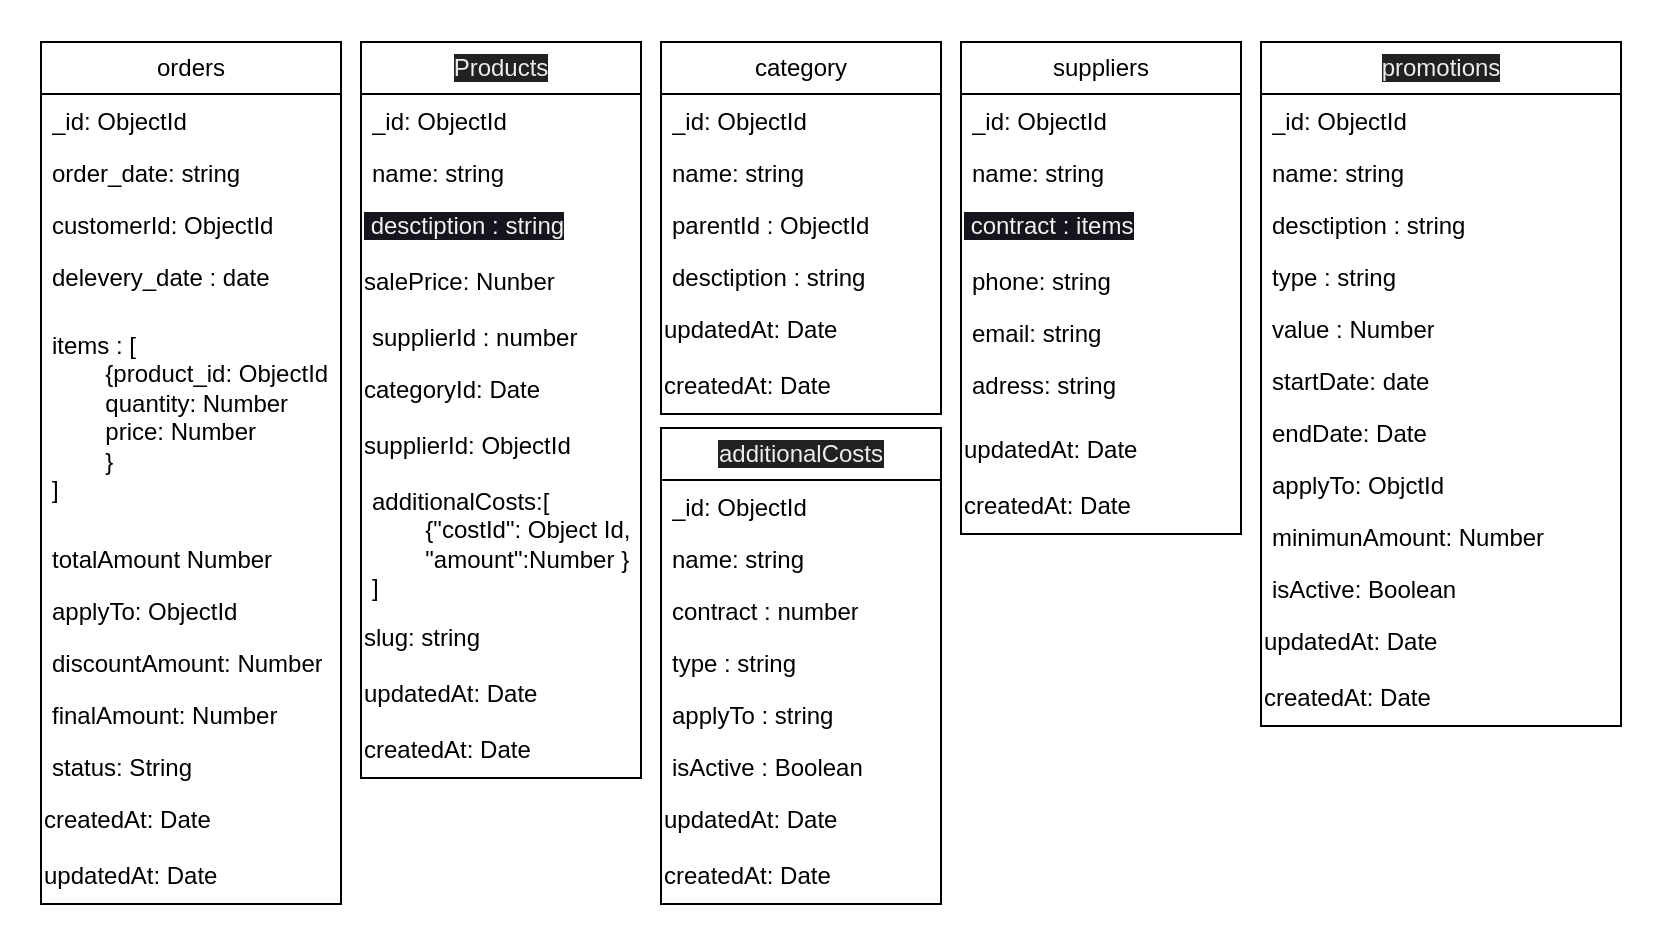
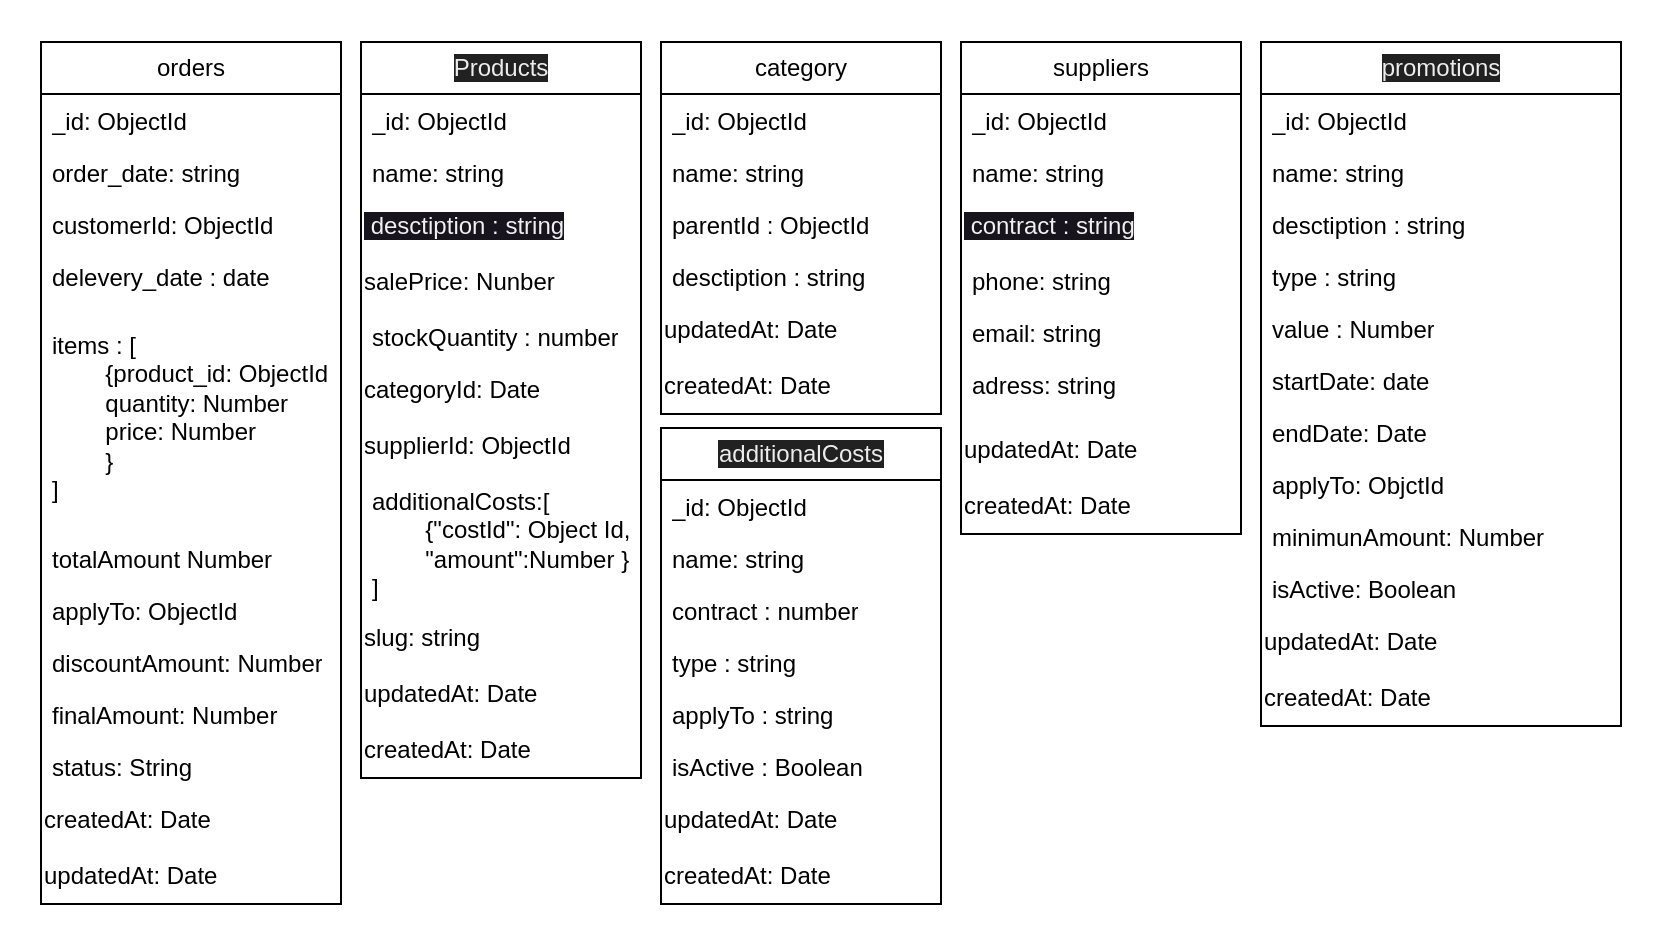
- <mxCell id="24" value="&lt;span style=&quot;color: rgb(240, 240, 240); font-family: Helvetica; font-size: 12px; font-style: normal; font-variant-ligatures: normal; font-variant-caps: normal; font-weight: 400; letter-spacing: normal; orphans: 2; text-align: left; text-indent: 0px; text-transform: none; widows: 2; word-spacing: 0px; -webkit-text-stroke-width: 0px; background-color: rgb(24, 20, 29); text-decoration-thickness: initial; text-decoration-style: initial; text-decoration-color: initial; float: none; display: inline !important;&quot;&gt;&amp;nbsp;contract : items&lt;/span&gt;" style="text;whiteSpace=wrap;html=1;fontSize=12;fontFamily=Helvetica;movable=0;resizable=0;rotatable=0;deletable=0;editable=0;connectable=0;" parent="21" vertex="1"><mxGeometry y="78" width="140" height="28" as="geometry" /></mxCell>
+ <mxCell id="24" value="&lt;span style=&quot;color: rgb(240, 240, 240); font-family: Helvetica; font-size: 12px; font-style: normal; font-variant-ligatures: normal; font-variant-caps: normal; font-weight: 400; letter-spacing: normal; orphans: 2; text-align: left; text-indent: 0px; text-transform: none; widows: 2; word-spacing: 0px; -webkit-text-stroke-width: 0px; background-color: rgb(24, 20, 29); text-decoration-thickness: initial; text-decoration-style: initial; text-decoration-color: initial; float: none; display: inline !important;&quot;&gt;&amp;nbsp;contract : string&lt;/span&gt;" style="text;whiteSpace=wrap;html=1;fontSize=12;fontFamily=Helvetica;movable=0;resizable=0;rotatable=0;deletable=0;editable=0;connectable=0;" parent="21" vertex="1"><mxGeometry y="78" width="140" height="28" as="geometry" /></mxCell>
- <mxCell id="7" value="supplierId : number" style="text;strokeColor=none;fillColor=none;align=left;verticalAlign=top;spacingLeft=4;spacingRight=4;overflow=hidden;rotatable=0;points=[[0,0.5],[1,0.5]];portConstraint=eastwest;whiteSpace=wrap;html=1;movable=0;resizable=0;deletable=0;editable=0;connectable=0;" parent="2" vertex="1"><mxGeometry y="134" width="140" height="26" as="geometry" /></mxCell>
+ <mxCell id="7" value="stockQuantity : number" style="text;strokeColor=none;fillColor=none;align=left;verticalAlign=top;spacingLeft=4;spacingRight=4;overflow=hidden;rotatable=0;points=[[0,0.5],[1,0.5]];portConstraint=eastwest;whiteSpace=wrap;html=1;movable=0;resizable=0;deletable=0;editable=0;connectable=0;" parent="2" vertex="1"><mxGeometry y="134" width="140" height="26" as="geometry" /></mxCell>
